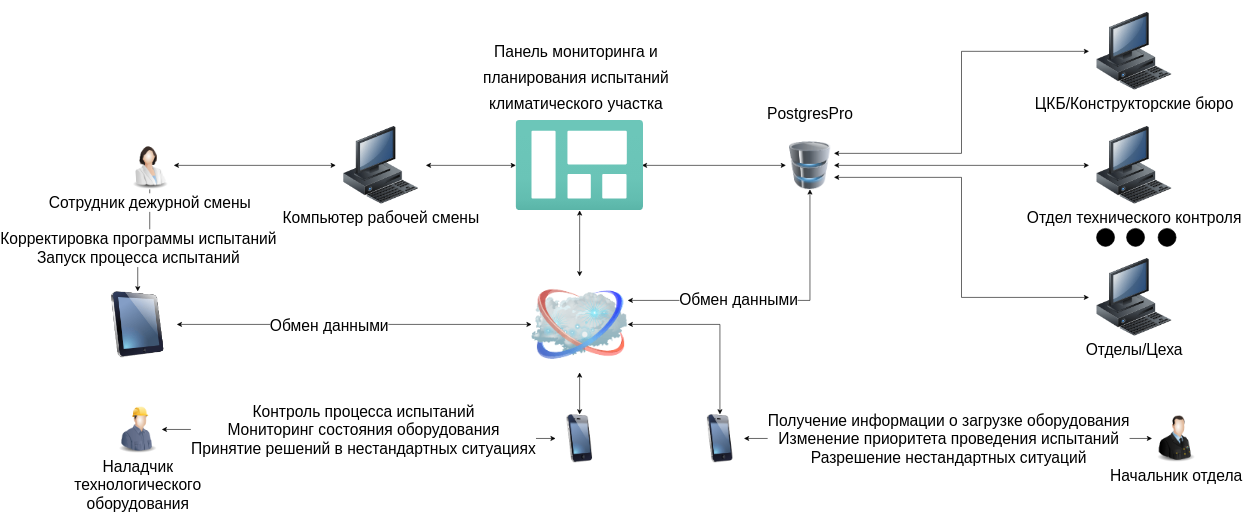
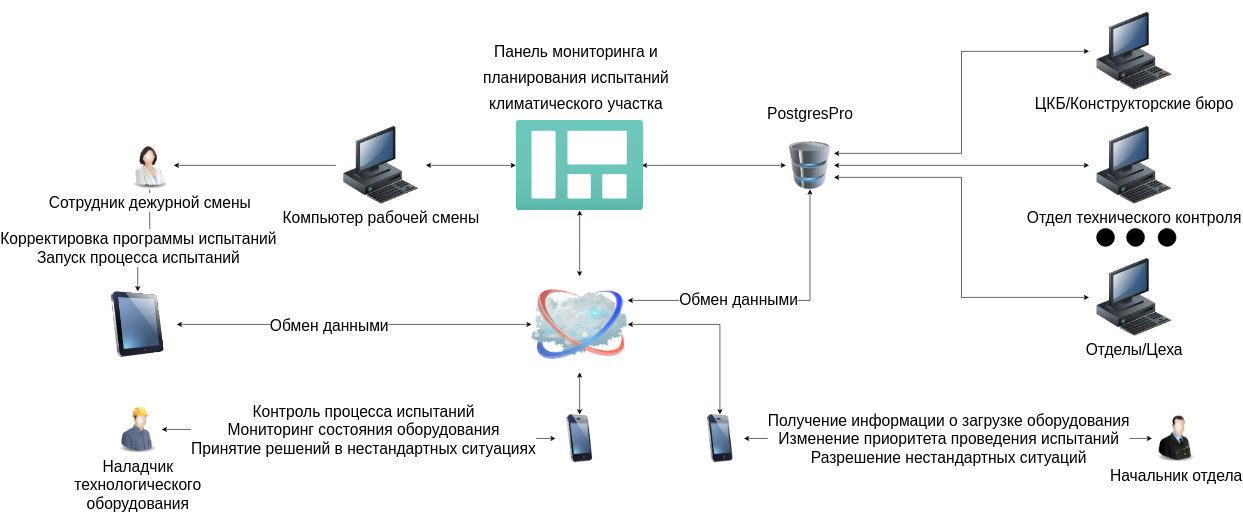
- <mxCell id="6" style="edgeStyle=orthogonalEdgeStyle;rounded=0;orthogonalLoop=1;jettySize=auto;html=1;exitX=1;exitY=0.5;exitDx=0;exitDy=0;entryX=0;entryY=0.5;entryDx=0;entryDy=0;startArrow=classic;startFill=1;" edge="1" parent="1" source="9" target="35"><mxGeometry relative="1" as="geometry" /></mxCell>
+ <mxCell id="6" style="edgeStyle=orthogonalEdgeStyle;rounded=0;orthogonalLoop=1;jettySize=auto;html=1;exitX=1;exitY=0.5;exitDx=0;exitDy=0;entryX=0;entryY=0.5;entryDx=0;entryDy=0;startArrow=classic;startFill=1;endArrow=none;" edge="1" parent="1" source="9" target="35"><mxGeometry relative="1" as="geometry" /></mxCell>
